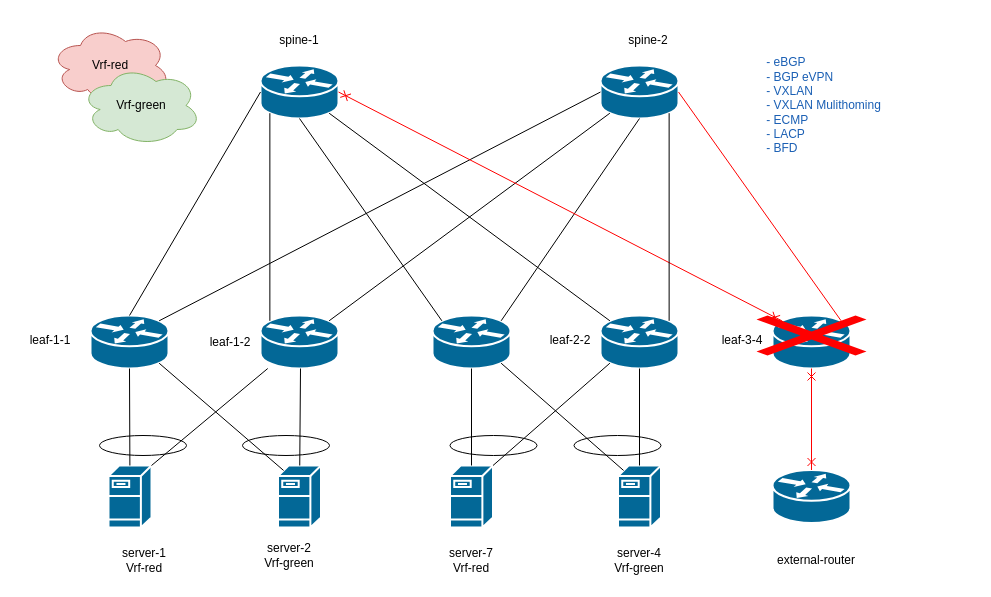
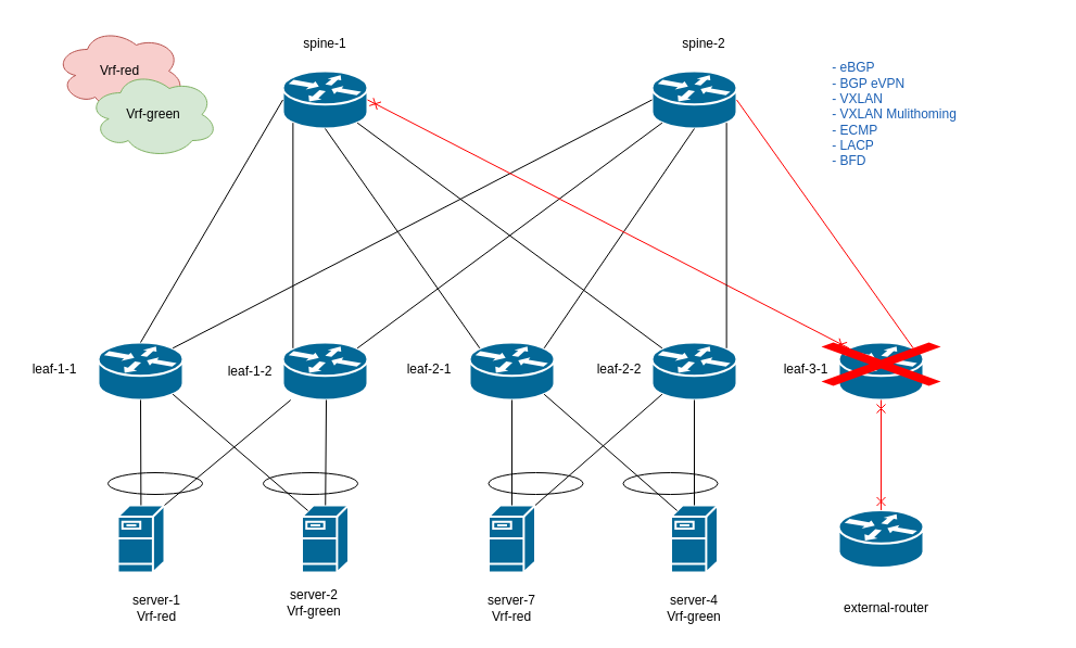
+ <mxCell id="37" value="&lt;div&gt;leaf-2-1&lt;/div&gt;" style="text;html=1;align=center;verticalAlign=middle;whiteSpace=wrap;rounded=0;" vertex="1" parent="1"><mxGeometry x="365" y="325" width="60" height="30" as="geometry" /></mxCell>
- <mxCell id="39" value="&lt;div&gt;leaf-3-4&lt;/div&gt;" style="text;html=1;align=center;verticalAlign=middle;whiteSpace=wrap;rounded=0;" vertex="1" parent="1"><mxGeometry x="712" y="325" width="60" height="30" as="geometry" /></mxCell>
+ <mxCell id="39" value="&lt;div&gt;leaf-3-1&lt;/div&gt;" style="text;html=1;align=center;verticalAlign=middle;whiteSpace=wrap;rounded=0;" vertex="1" parent="1"><mxGeometry x="712" y="325" width="60" height="30" as="geometry" /></mxCell>
